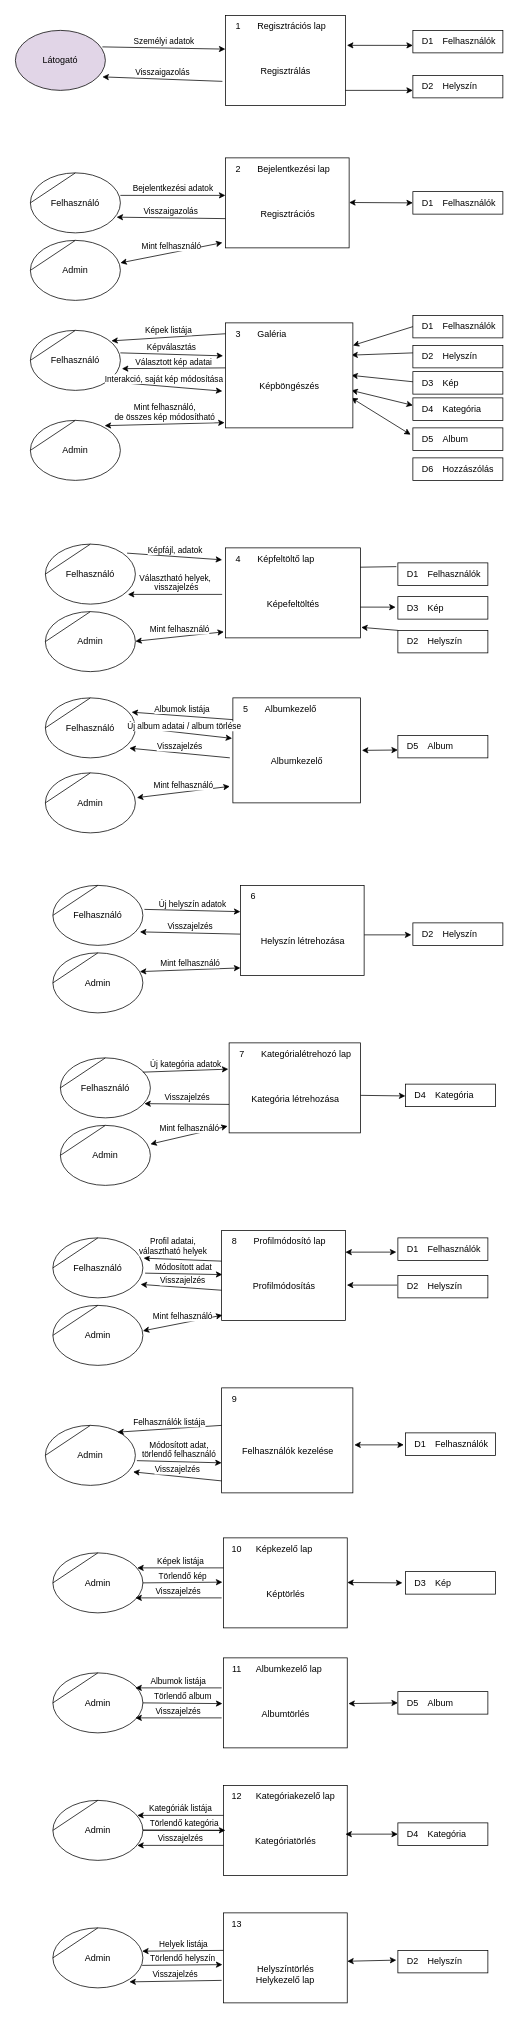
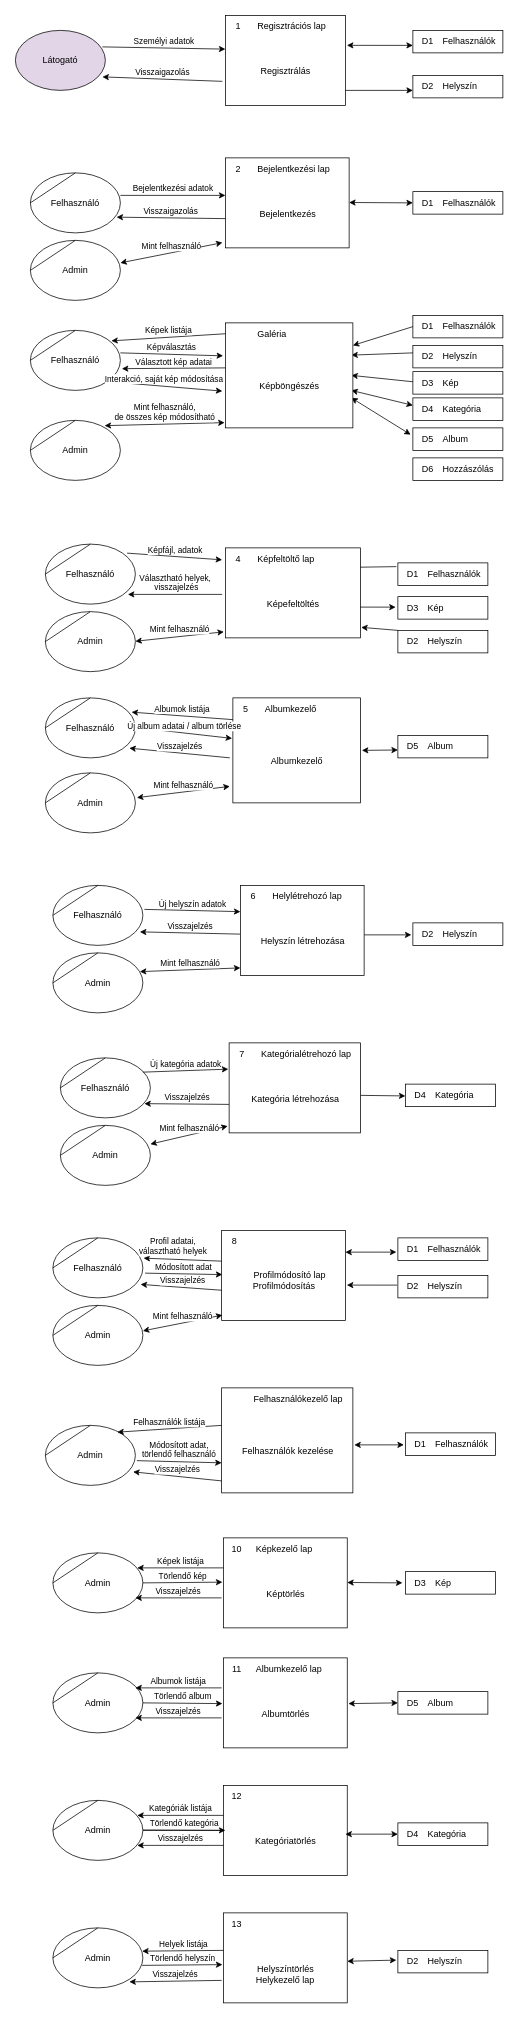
- <mxCell id="12" value="Regisztrációs" style="html=1;dashed=0;whitespace=wrap;shape=mxgraph.dfd.process2;align=center;container=1;collapsible=0;spacingTop=30;" parent="1" vertex="1"><mxGeometry x="300" y="210" width="165" height="120" as="geometry" /></mxCell>
+ <mxCell id="12" value="Bejelentkezés" style="html=1;dashed=0;whitespace=wrap;shape=mxgraph.dfd.process2;align=center;container=1;collapsible=0;spacingTop=30;" parent="1" vertex="1"><mxGeometry x="300" y="210" width="165" height="120" as="geometry" /></mxCell>
- <mxCell id="41" value="3" style="text;html=1;strokeColor=none;fillColor=none;align=center;verticalAlign=middle;whiteSpace=wrap;rounded=0;movable=0;resizable=0;rotatable=0;cloneable=0;deletable=0;connectable=0;allowArrows=0;pointerEvents=1;" parent="40" vertex="1"><mxGeometry width="35" height="30" as="geometry" /></mxCell>
+ <mxCell id="83" value="Helylétrehozó lap" style="text;strokeColor=none;fillColor=none;align=left;verticalAlign=middle;whiteSpace=wrap;rounded=0;autosize=1;connectable=0;allowArrows=0;movable=0;resizable=0;rotatable=0;deletable=0;cloneable=0;spacingLeft=6;fontStyle=0;html=1;" parent="81" vertex="1"><mxGeometry x="35" width="120" height="30" as="geometry" /></mxCell>
- <mxCell id="89" value="Profilmódosító lap" style="text;strokeColor=none;fillColor=none;align=left;verticalAlign=middle;whiteSpace=wrap;rounded=0;autosize=1;connectable=0;allowArrows=0;movable=0;resizable=0;rotatable=0;deletable=0;cloneable=0;spacingLeft=6;fontStyle=0;html=1;" parent="87" vertex="1"><mxGeometry x="35" width="120" height="30" as="geometry" /></mxCell>
+ <mxCell id="89" value="Profilmódosító lap" style="text;strokeColor=none;fillColor=none;align=left;verticalAlign=middle;whiteSpace=wrap;rounded=0;autosize=1;connectable=0;allowArrows=0;movable=0;resizable=0;rotatable=0;deletable=0;cloneable=0;spacingLeft=6;fontStyle=0;html=1;" parent="87" vertex="1"><mxGeometry x="35" y="45" width="120" height="30" as="geometry" /></mxCell>
- <mxCell id="91" value="9" style="text;html=1;strokeColor=none;fillColor=none;align=center;verticalAlign=middle;whiteSpace=wrap;rounded=0;movable=0;resizable=0;rotatable=0;cloneable=0;deletable=0;connectable=0;allowArrows=0;pointerEvents=1;" parent="90" vertex="1"><mxGeometry width="35" height="30" as="geometry" /></mxCell>
+ <mxCell id="92" value="Felhasználókezelő lap" style="text;html=1;strokeColor=none;fillColor=none;align=left;verticalAlign=middle;whiteSpace=wrap;rounded=0;movable=0;resizable=0;connectable=0;allowArrows=0;rotatable=0;cloneable=0;deletable=0;spacingLeft=6;autosize=1;resizeWidth=0;" parent="90" vertex="1"><mxGeometry x="35" width="140" height="30" as="geometry" /></mxCell>
- <mxCell id="123" value="Kategóriakezelő lap" style="text;strokeColor=none;fillColor=none;align=left;verticalAlign=middle;whiteSpace=wrap;rounded=0;autosize=1;connectable=0;allowArrows=0;movable=0;resizable=0;rotatable=0;deletable=0;cloneable=0;spacingLeft=6;fontStyle=0;html=1;" parent="121" vertex="1"><mxGeometry x="35" width="130" height="30" as="geometry" /></mxCell>
